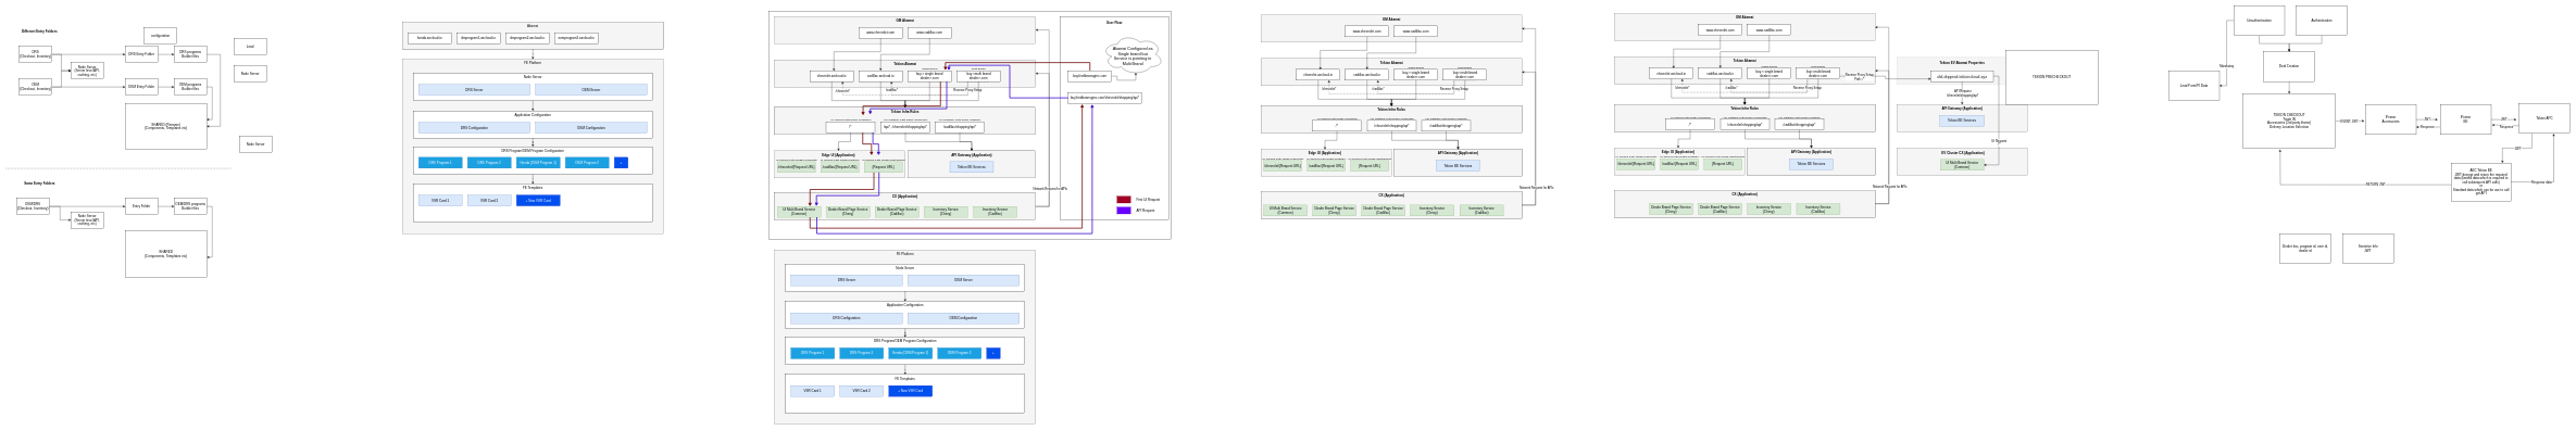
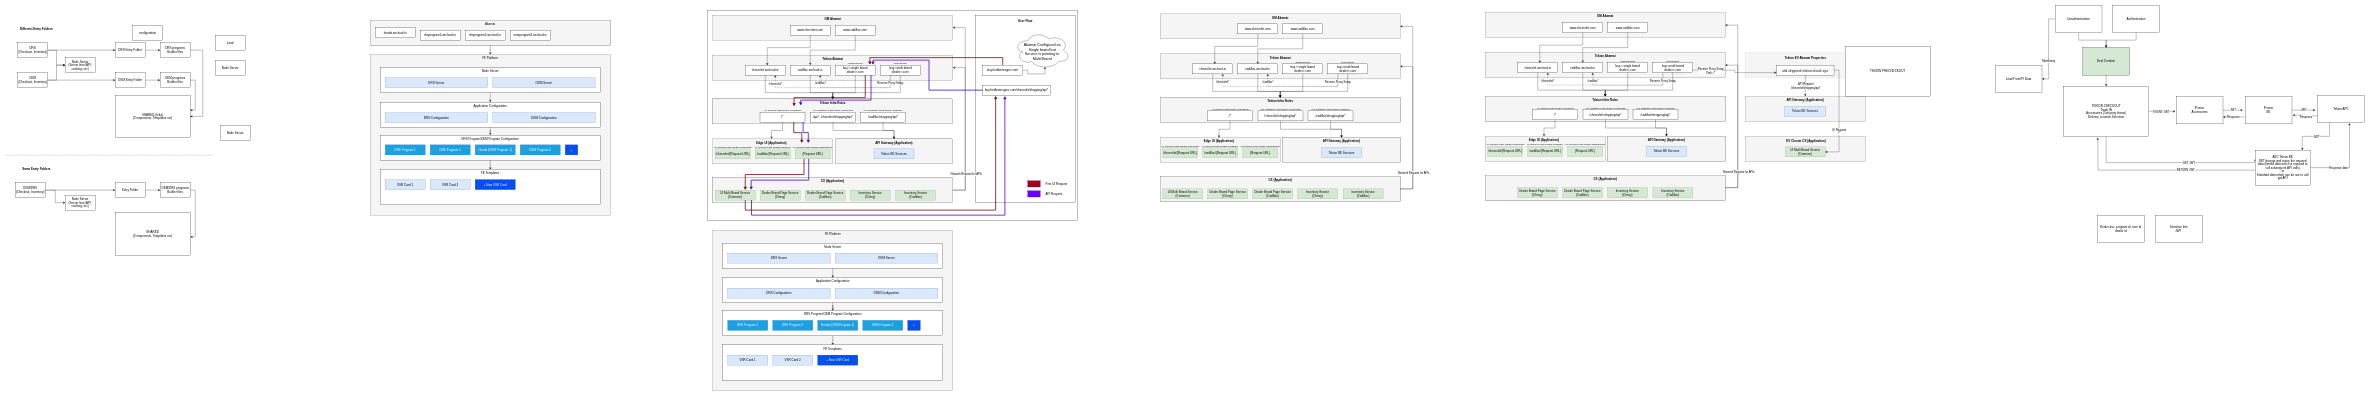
- <mxCell id="47" value="honda.aecloud.io" style="rounded=0;whiteSpace=wrap;html=1;" parent="44" vertex="1"><mxGeometry x="20" y="40" width="160" height="40" as="geometry" /></mxCell>
+ <mxCell id="47" value="honda.aecloud.io" style="rounded=0;whiteSpace=wrap;html=1;" parent="44" vertex="1"><mxGeometry x="20" y="30" width="160" height="40" as="geometry" /></mxCell>
- <mxCell id="325" value="Deal Creation" style="rounded=0;whiteSpace=wrap;html=1;" parent="1" vertex="1"><mxGeometry x="8330" y="190" width="187" height="110" as="geometry" /></mxCell>
+ <mxCell id="325" value="Deal Creation" style="rounded=0;whiteSpace=wrap;html=1;fillColor=#d5e8d4;" parent="1" vertex="1"><mxGeometry x="8330" y="190" width="187" height="110" as="geometry" /></mxCell>
- <mxCell id="24" value="SHARED (Rename)&lt;br&gt;(Components, Templates etc)" style="rounded=0;whiteSpace=wrap;html=1;" parent="1" vertex="1"><mxGeometry x="460" y="380" width="300" height="170" as="geometry" /></mxCell>
+ <mxCell id="24" value="SHARED (Infra)&lt;br&gt;(Components, Templates etc)" style="rounded=0;whiteSpace=wrap;html=1;" parent="1" vertex="1"><mxGeometry x="460" y="380" width="300" height="170" as="geometry" /></mxCell>
+ <mxCell id="320" style="edgeStyle=orthogonalEdgeStyle;rounded=0;orthogonalLoop=1;jettySize=auto;html=1;entryX=0;entryY=0.25;entryDx=0;entryDy=0;" parent="1" source="322" target="348" edge="1"><mxGeometry relative="1" as="geometry"><mxPoint x="9000" y="657" as="targetPoint" /><Array as="points"><mxPoint x="8424" y="650" /><mxPoint x="9020" y="650" /></Array></mxGeometry></mxCell>
+ <mxCell id="321" value="GET JWT" style="edgeLabel;html=1;align=center;verticalAlign=middle;resizable=0;points=[];" parent="320" vertex="1" connectable="0"><mxGeometry x="0.216" relative="1" as="geometry"><mxPoint as="offset" /></mxGeometry></mxCell>
